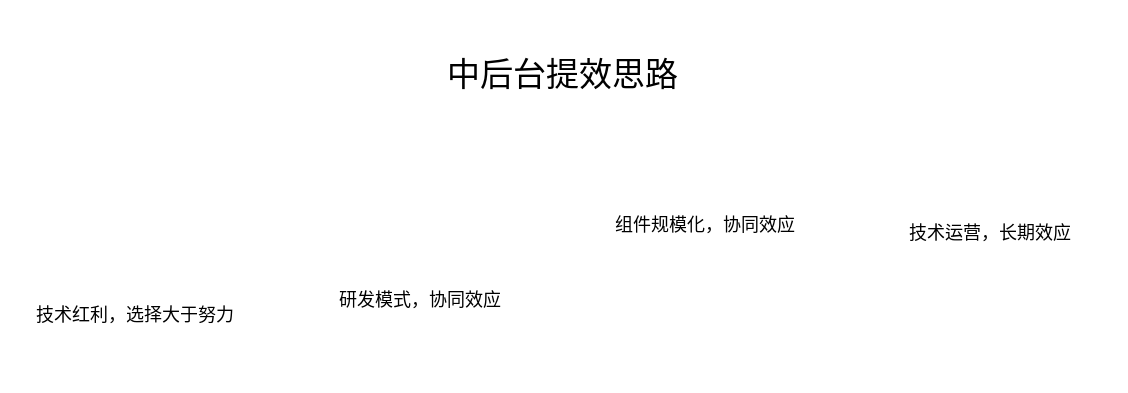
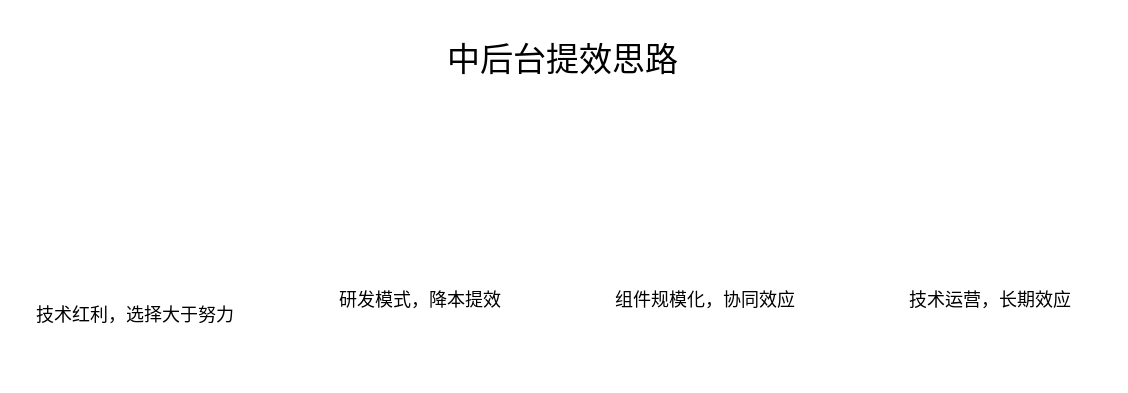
- <mxCell id="5" value="&lt;font style=&quot;font-size: 22px&quot;&gt;中后台提效思路&lt;/font&gt;" style="rounded=1;whiteSpace=wrap;html=1;fontColor=#000000;strokeColor=#FFFFFF;" parent="1" vertex="1"><mxGeometry x="160" y="20" width="430" height="60" as="geometry" /></mxCell>
+ <mxCell id="5" value="&lt;font style=&quot;font-size: 22px&quot;&gt;中后台提效思路&lt;/font&gt;" style="rounded=1;whiteSpace=wrap;html=1;fontColor=#000000;strokeColor=#FFFFFF;" parent="1" vertex="1"><mxGeometry x="160" y="10" width="430" height="60" as="geometry" /></mxCell>
- <mxCell id="8" value="组件规模化，协同效应" style="rounded=1;whiteSpace=wrap;html=1;fontColor=#000000;strokeColor=#FFFFFF;" parent="1" vertex="1"><mxGeometry x="400" y="120" width="140" height="60" as="geometry" /></mxCell>
+ <mxCell id="8" value="组件规模化，协同效应" style="rounded=1;whiteSpace=wrap;html=1;fontColor=#000000;strokeColor=#FFFFFF;" parent="1" vertex="1"><mxGeometry x="400" y="170" width="140" height="60" as="geometry" /></mxCell>
- <mxCell id="9" value="技术运营，长期效应" style="rounded=1;whiteSpace=wrap;html=1;fontColor=#000000;strokeColor=#FFFFFF;" vertex="1" parent="1"><mxGeometry x="590" y="125" width="140" height="60" as="geometry" /></mxCell>
+ <mxCell id="9" value="技术运营，长期效应" style="rounded=1;whiteSpace=wrap;html=1;fontColor=#000000;strokeColor=#FFFFFF;" vertex="1" parent="1"><mxGeometry x="590" y="170" width="140" height="60" as="geometry" /></mxCell>
- <mxCell id="7" value="研发模式，协同效应" style="rounded=1;whiteSpace=wrap;html=1;fontColor=#000000;strokeColor=#FFFFFF;" parent="1" vertex="1"><mxGeometry x="210" y="170" width="140" height="60" as="geometry" /></mxCell>
+ <mxCell id="7" value="研发模式，降本提效" style="rounded=1;whiteSpace=wrap;html=1;fontColor=#000000;strokeColor=#FFFFFF;" parent="1" vertex="1"><mxGeometry x="210" y="170" width="140" height="60" as="geometry" /></mxCell>
